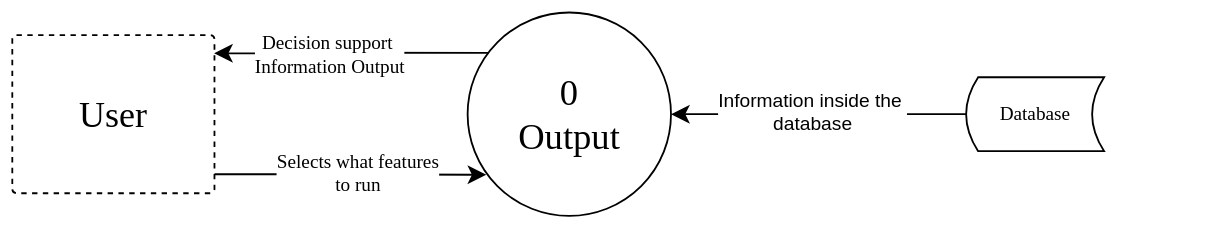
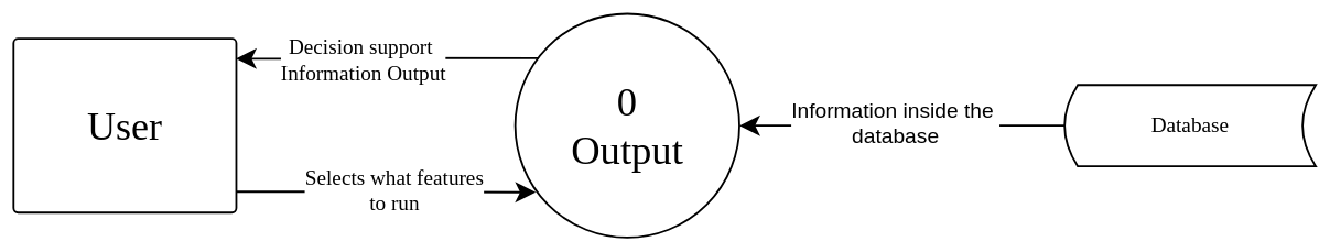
- <mxCell id="4" value="&lt;font face=&quot;Times New Roman&quot; style=&quot;font-size: 60px;&quot;&gt;User&lt;/font&gt;" style="rounded=1;whiteSpace=wrap;html=1;absoluteArcSize=1;arcSize=14;strokeWidth=3;dashed=1;" vertex="1" parent="1"><mxGeometry x="20" y="57.75" width="337" height="263.5" as="geometry" /></mxCell>
+ <mxCell id="4" value="&lt;font face=&quot;Times New Roman&quot; style=&quot;font-size: 60px;&quot;&gt;User&lt;/font&gt;" style="rounded=1;whiteSpace=wrap;html=1;absoluteArcSize=1;arcSize=14;strokeWidth=3;" vertex="1" parent="1"><mxGeometry x="20" y="57.75" width="337" height="263.5" as="geometry" /></mxCell>
- <mxCell id="10" value="&lt;font style=&quot;font-size: 32px;&quot; face=&quot;Times New Roman&quot;&gt;Database&lt;/font&gt;" style="shape=dataStorage;whiteSpace=wrap;html=1;fixedSize=1;strokeWidth=3;" vertex="1" parent="1"><mxGeometry x="1610" y="127.87" width="230" height="123.25" as="geometry" /></mxCell>
+ <mxCell id="10" value="&lt;font style=&quot;font-size: 32px;&quot; face=&quot;Times New Roman&quot;&gt;Database&lt;/font&gt;" style="shape=dataStorage;whiteSpace=wrap;html=1;fixedSize=1;strokeWidth=3;" vertex="1" parent="1"><mxGeometry x="1610" y="127.87" width="380" height="123.25" as="geometry" /></mxCell>
